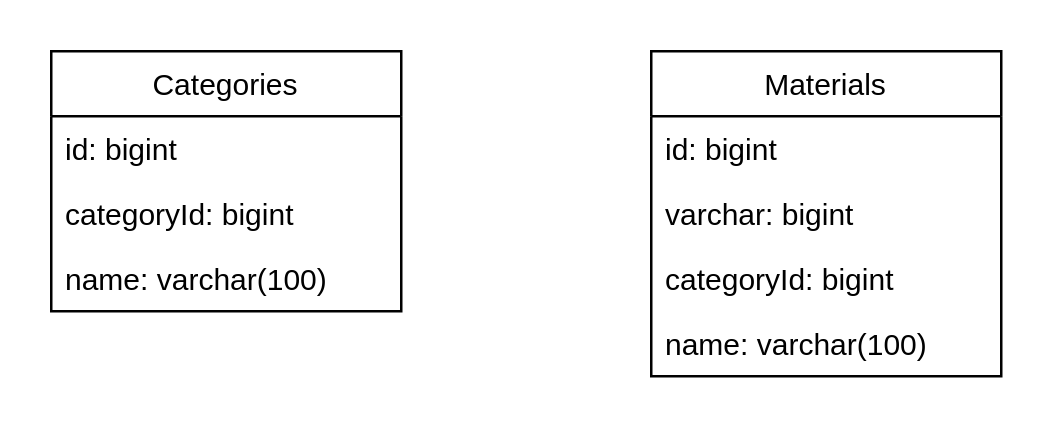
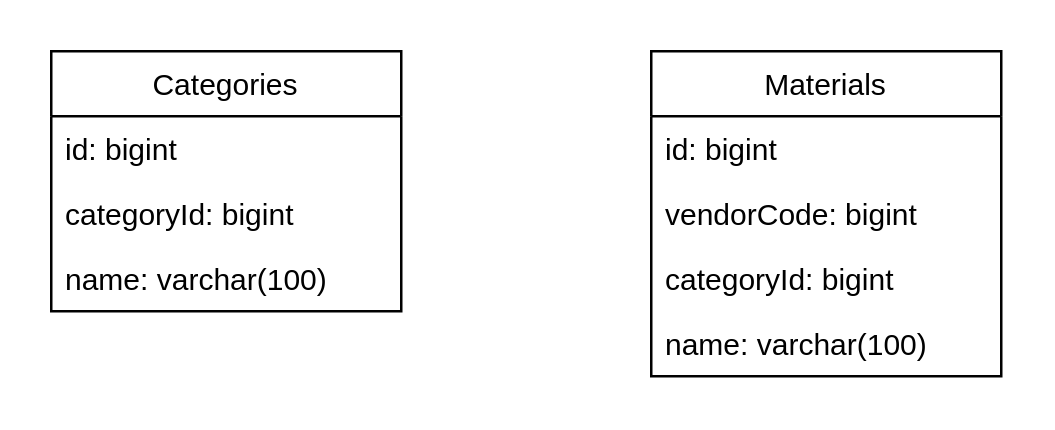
- <mxCell id="8" value="varchar: bigint" style="text;strokeColor=none;fillColor=none;align=left;verticalAlign=top;spacingLeft=4;spacingRight=4;overflow=hidden;rotatable=0;points=[[0,0.5],[1,0.5]];portConstraint=eastwest;" vertex="1" parent="6"><mxGeometry y="52" width="140" height="26" as="geometry" /></mxCell>
+ <mxCell id="8" value="vendorCode: bigint" style="text;strokeColor=none;fillColor=none;align=left;verticalAlign=top;spacingLeft=4;spacingRight=4;overflow=hidden;rotatable=0;points=[[0,0.5],[1,0.5]];portConstraint=eastwest;" vertex="1" parent="6"><mxGeometry y="52" width="140" height="26" as="geometry" /></mxCell>
